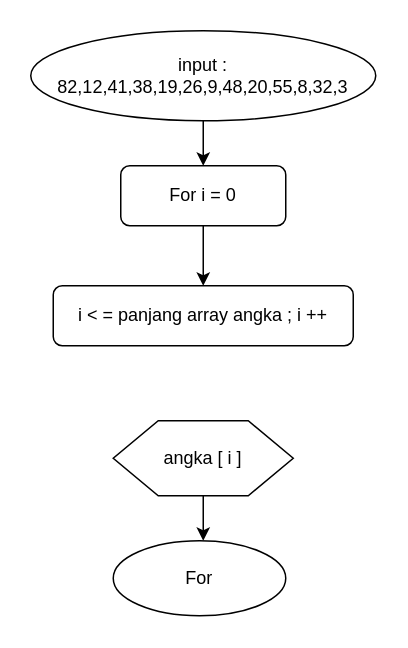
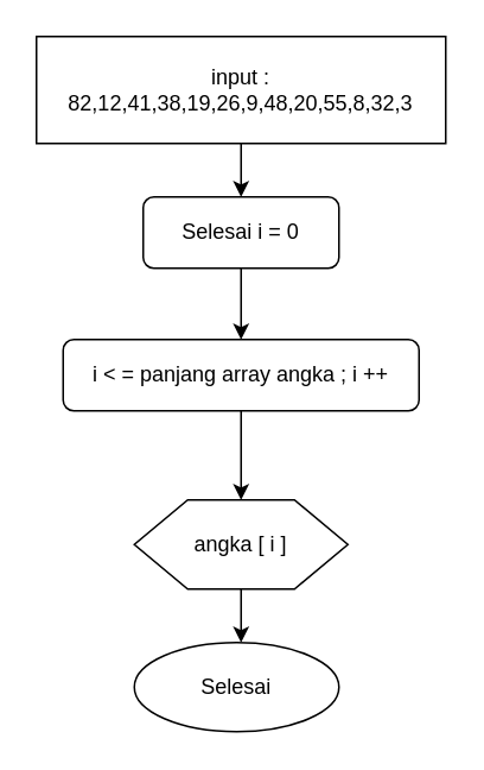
- <mxCell id="3" value="input : 82,12,41,38,19,26,9,48,20,55,8,32,3" style="ellipse;whiteSpace=wrap;html=1;" vertex="1" parent="1"><mxGeometry x="20" y="20" width="230" height="60" as="geometry" /></mxCell>
+ <mxCell id="3" value="input : 82,12,41,38,19,26,9,48,20,55,8,32,3" style="rounded=0;whiteSpace=wrap;html=1;" vertex="1" parent="1"><mxGeometry x="20" y="20" width="230" height="60" as="geometry" /></mxCell>
- <mxCell id="5" value="For i = 0" style="rounded=1;whiteSpace=wrap;html=1;" vertex="1" parent="1"><mxGeometry x="80" y="110" width="110" height="40" as="geometry" /></mxCell>
+ <mxCell id="5" value="Selesai i = 0" style="rounded=1;whiteSpace=wrap;html=1;" vertex="1" parent="1"><mxGeometry x="80" y="110" width="110" height="40" as="geometry" /></mxCell>
+ <mxCell id="6" value="" style="edgeStyle=orthogonalEdgeStyle;rounded=0;orthogonalLoop=1;jettySize=auto;html=1;" edge="1" parent="1" source="7" target="9"><mxGeometry relative="1" as="geometry" /></mxCell>
- <mxCell id="10" value="For" style="ellipse;whiteSpace=wrap;html=1;" vertex="1" parent="1"><mxGeometry x="75" y="360" width="115" height="50" as="geometry" /></mxCell>
+ <mxCell id="10" value="Selesai" style="ellipse;whiteSpace=wrap;html=1;" vertex="1" parent="1"><mxGeometry x="75" y="360" width="115" height="50" as="geometry" /></mxCell>
